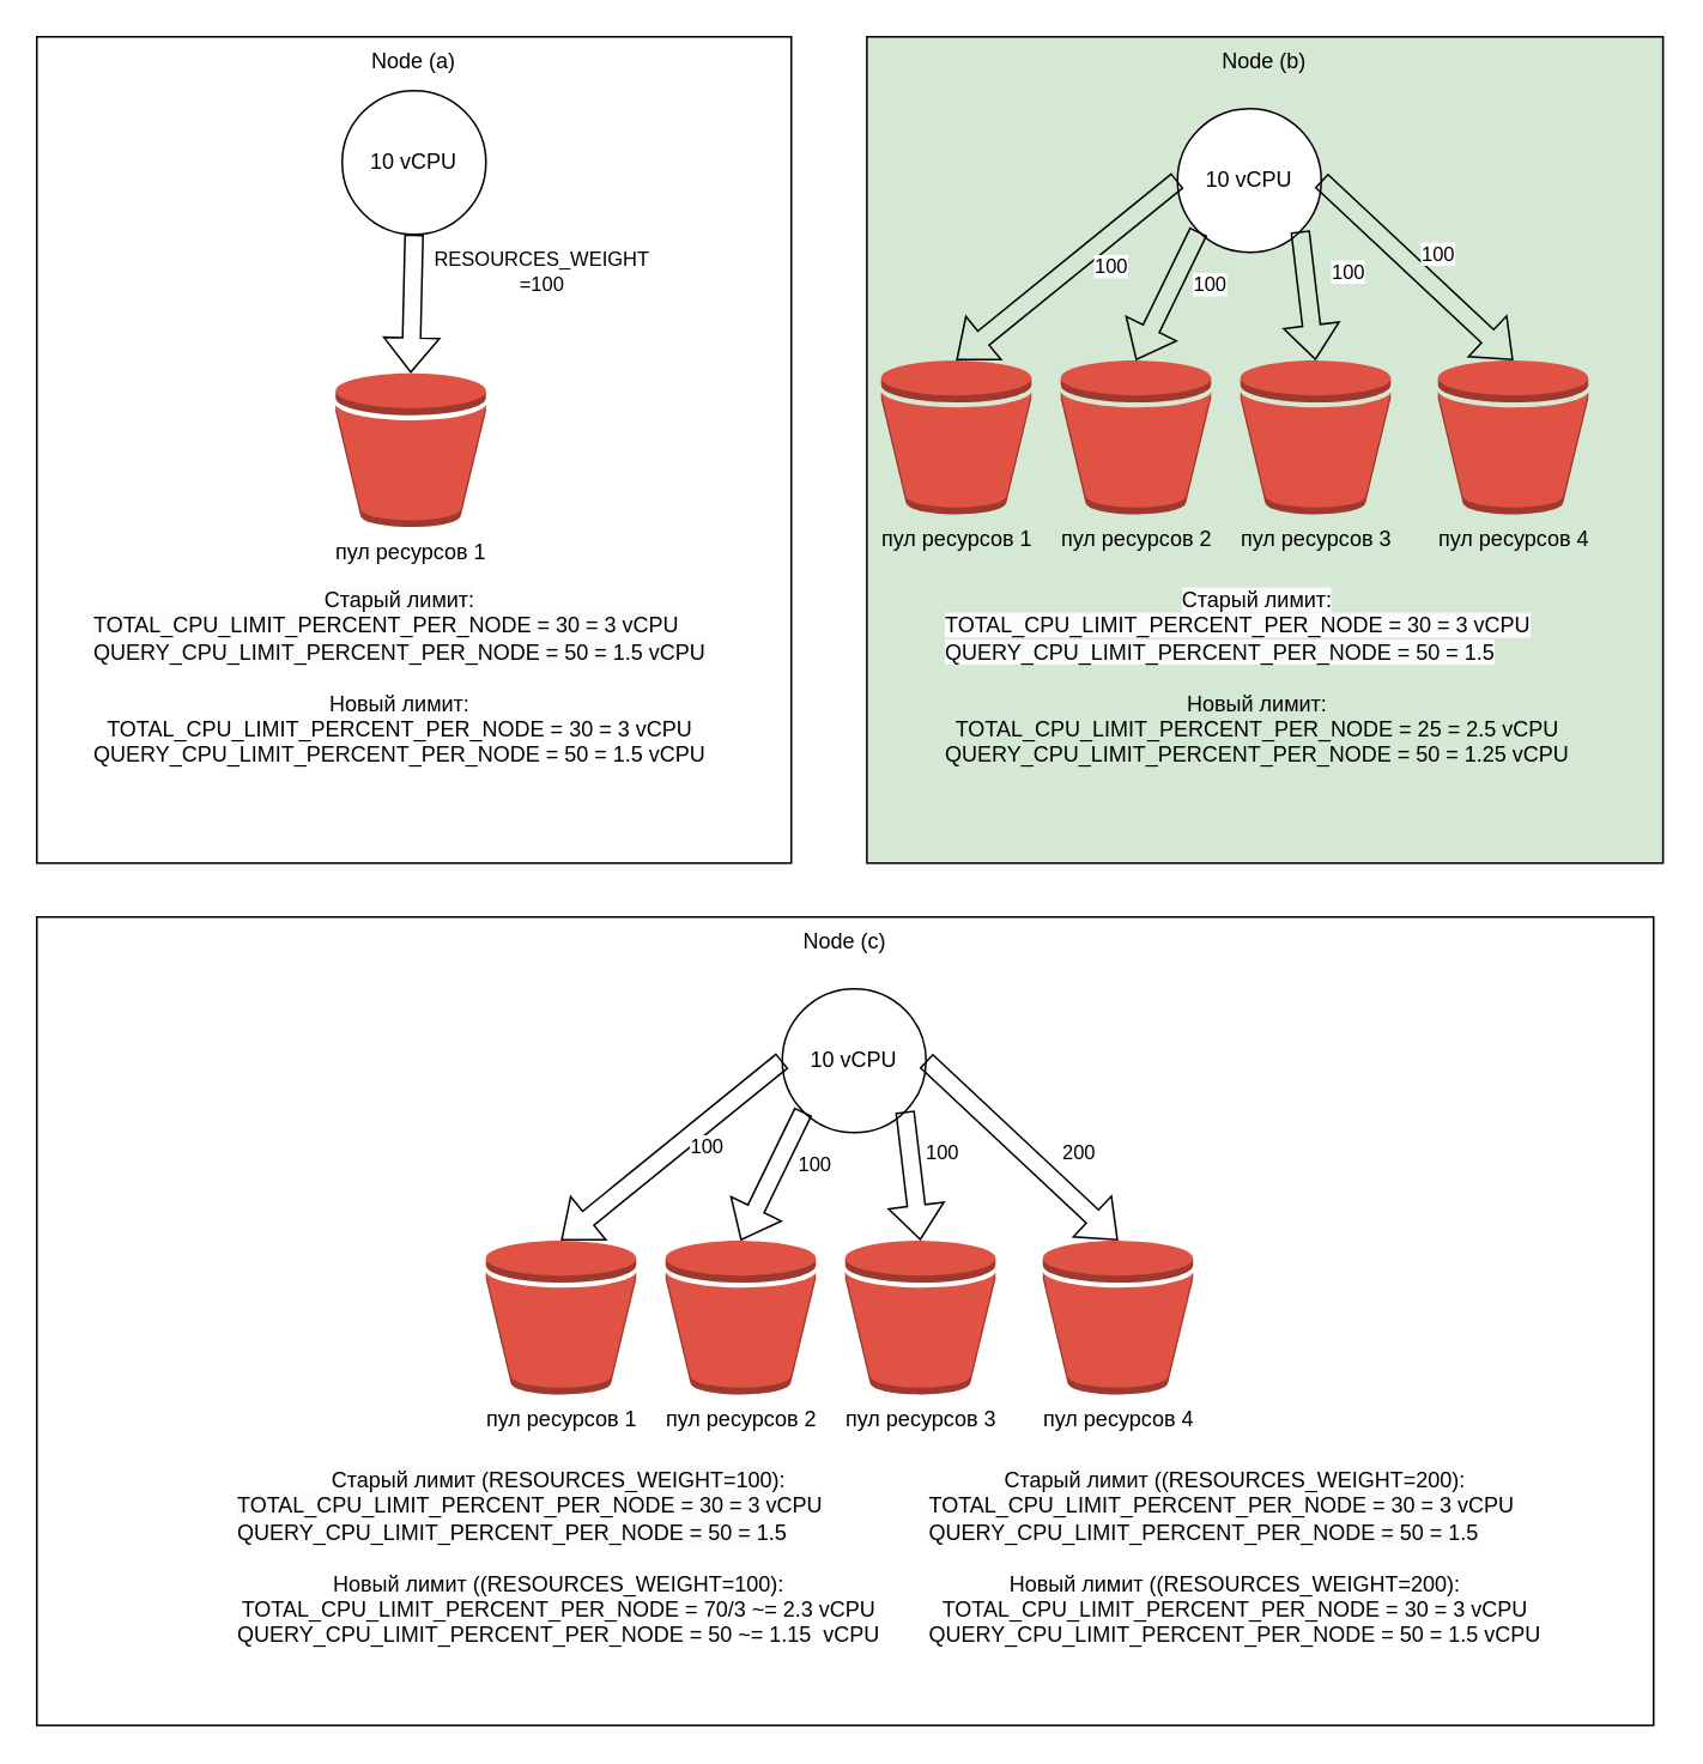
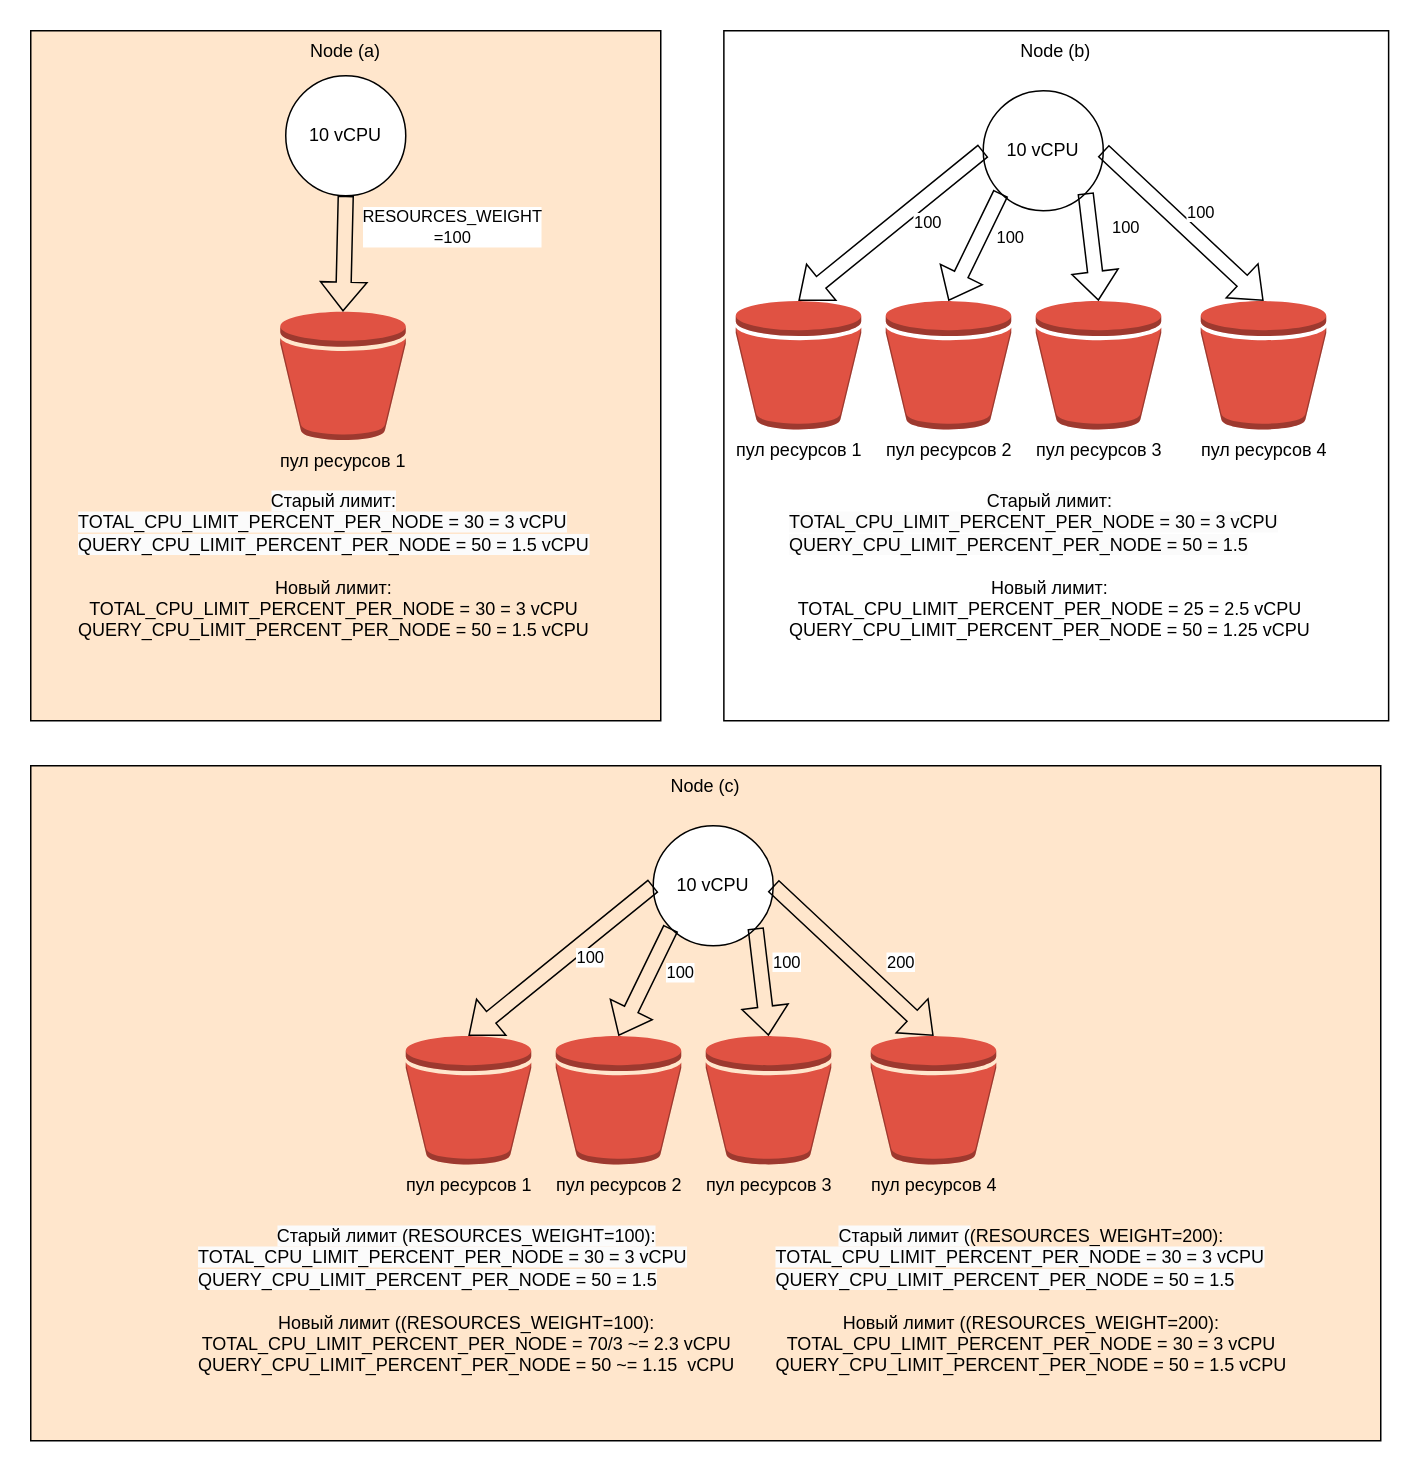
- <mxCell id="2" value="Node (a)" style="rounded=0;whiteSpace=wrap;html=1;verticalAlign=top;" vertex="1" parent="1"><mxGeometry x="20" y="20" width="420" height="460" as="geometry" /></mxCell>
+ <mxCell id="2" value="Node (a)" style="rounded=0;whiteSpace=wrap;html=1;verticalAlign=top;fillColor=#ffe6cc;" vertex="1" parent="1"><mxGeometry x="20" y="20" width="420" height="460" as="geometry" /></mxCell>
- <mxCell id="3" value="Node (b)" style="rounded=0;whiteSpace=wrap;html=1;verticalAlign=top;fillColor=#d5e8d4;" vertex="1" parent="1"><mxGeometry x="482.08" y="20" width="443.17" height="460" as="geometry" /></mxCell>
+ <mxCell id="3" value="Node (b)" style="rounded=0;whiteSpace=wrap;html=1;verticalAlign=top;" vertex="1" parent="1"><mxGeometry x="482.08" y="20" width="443.17" height="460" as="geometry" /></mxCell>
- <mxCell id="23" value="Node (c)" style="rounded=0;whiteSpace=wrap;html=1;verticalAlign=top;" vertex="1" parent="1"><mxGeometry x="20" y="510" width="900" height="450" as="geometry" /></mxCell>
+ <mxCell id="23" value="Node (c)" style="rounded=0;whiteSpace=wrap;html=1;verticalAlign=top;fillColor=#ffe6cc;" vertex="1" parent="1"><mxGeometry x="20" y="510" width="900" height="450" as="geometry" /></mxCell>
